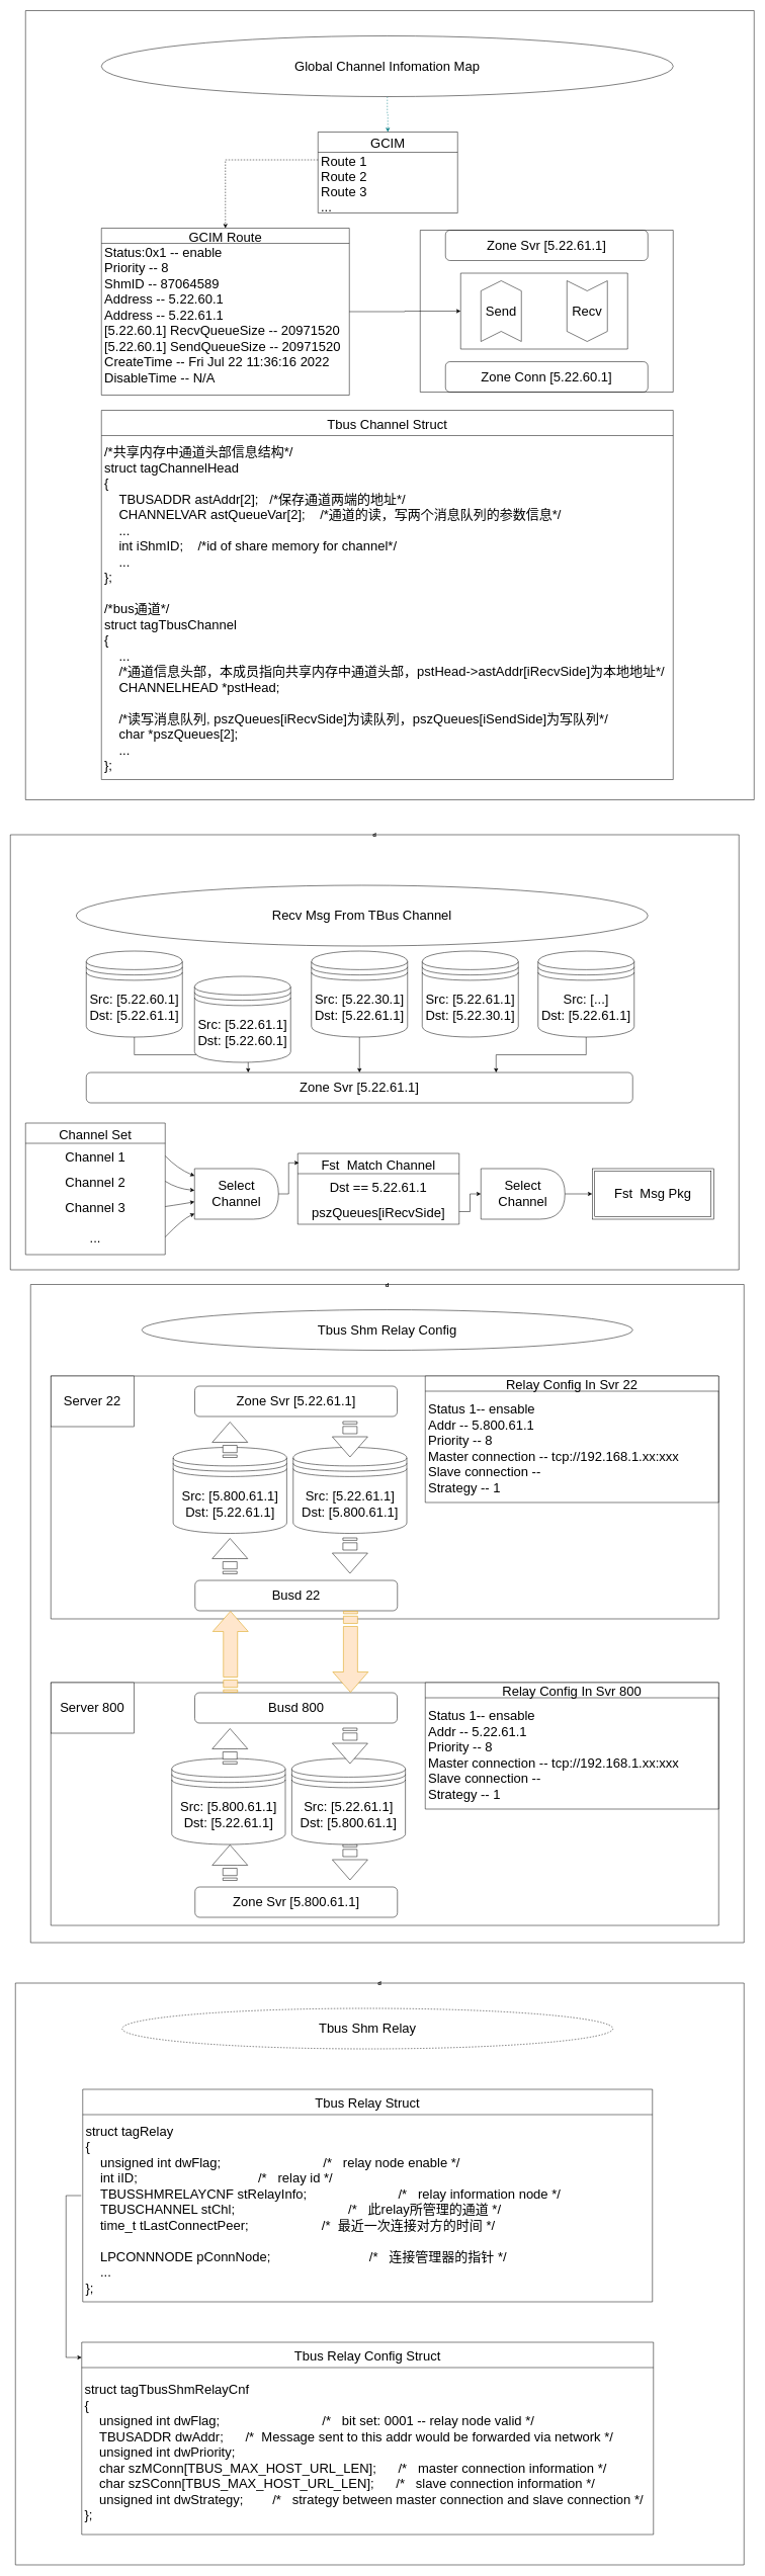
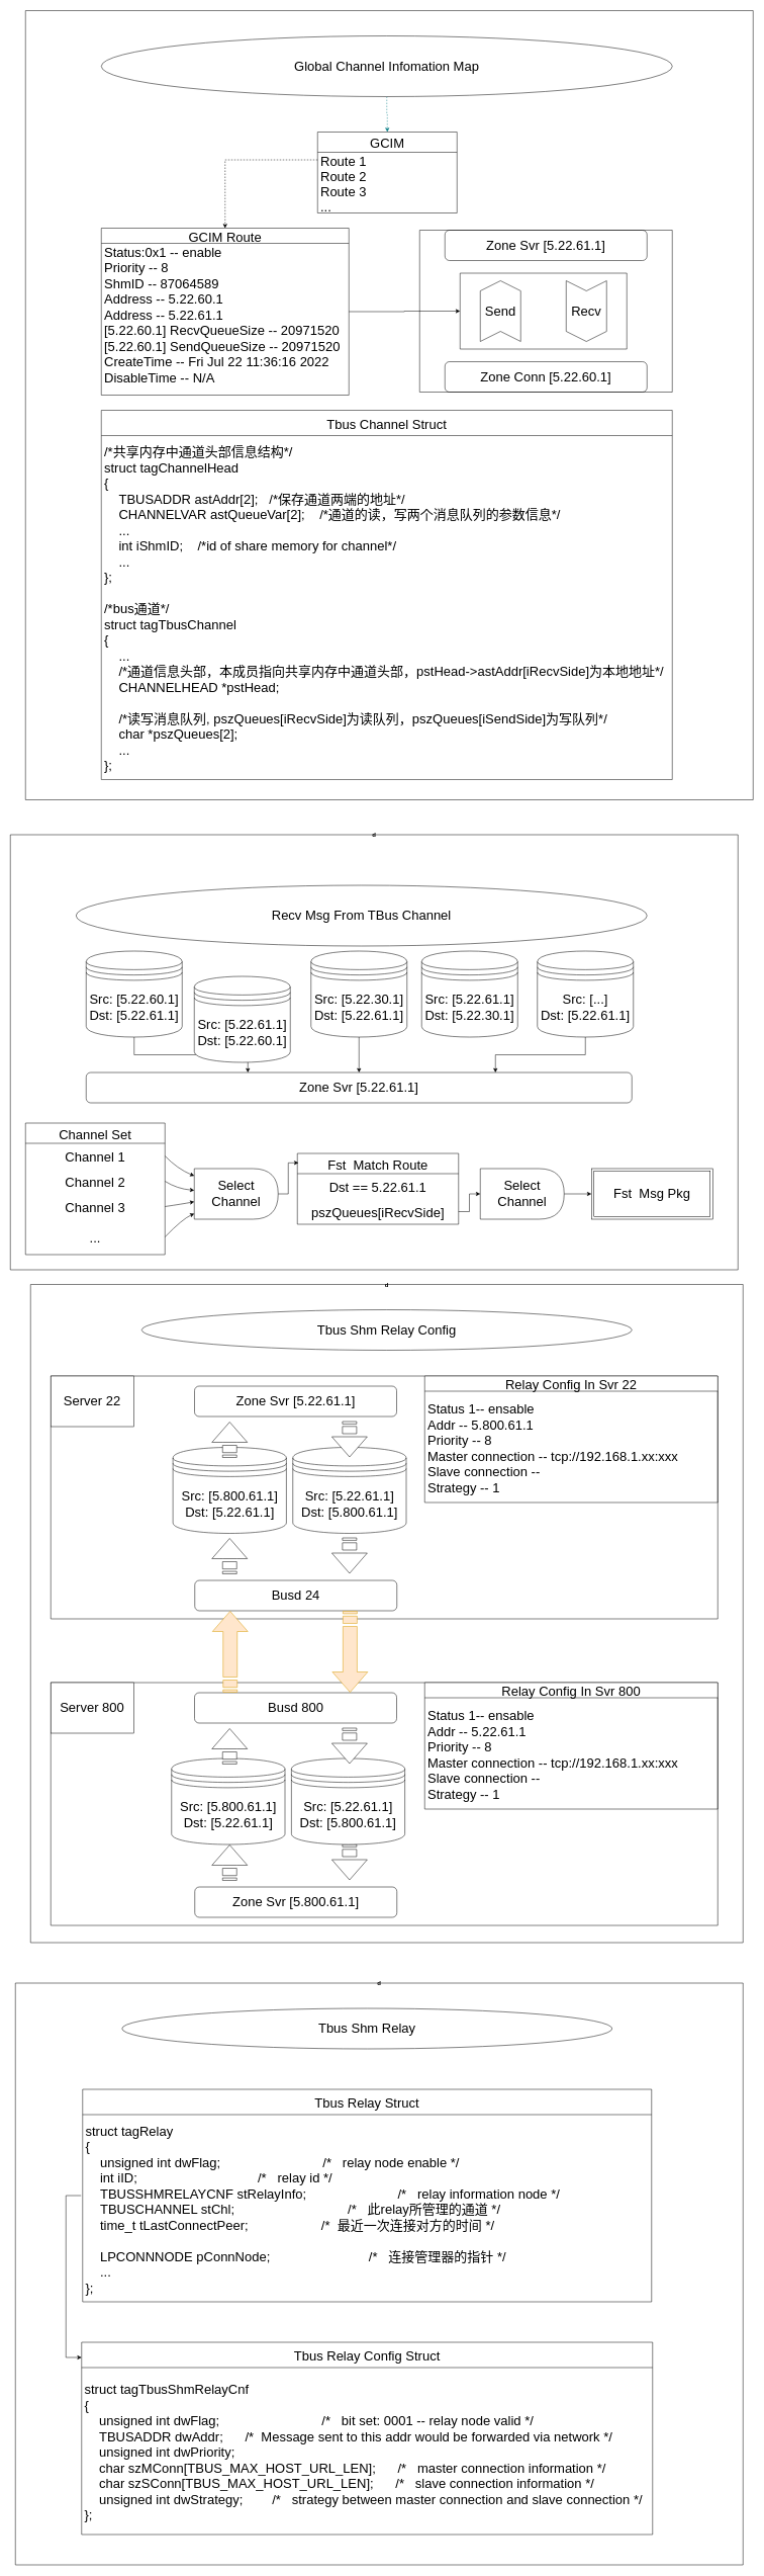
- <mxCell id="29" value="Fst  Match Channel" style="swimlane;fontStyle=0;childLayout=stackLayout;horizontal=1;startSize=40;horizontalStack=0;resizeParent=1;resizeParentMax=0;resizeLast=0;collapsible=1;marginBottom=0;fontSize=26;align=center;" parent="22" vertex="1"><mxGeometry x="568" y="630" width="319" height="140" as="geometry" /></mxCell>
+ <mxCell id="29" value="Fst  Match Route" style="swimlane;fontStyle=0;childLayout=stackLayout;horizontal=1;startSize=40;horizontalStack=0;resizeParent=1;resizeParentMax=0;resizeLast=0;collapsible=1;marginBottom=0;fontSize=26;align=center;" parent="22" vertex="1"><mxGeometry x="568" y="630" width="319" height="140" as="geometry" /></mxCell>
- <mxCell id="54" value="Busd 22" style="rounded=1;whiteSpace=wrap;html=1;fontSize=26;" vertex="1" parent="53"><mxGeometry x="285" y="404" width="400" height="60" as="geometry" /></mxCell>
+ <mxCell id="54" value="Busd 24" style="rounded=1;whiteSpace=wrap;html=1;fontSize=26;" vertex="1" parent="53"><mxGeometry x="285" y="404" width="400" height="60" as="geometry" /></mxCell>
- <mxCell id="80" value="Tbus Shm Relay" style="ellipse;whiteSpace=wrap;html=1;fontSize=26;dashed=1;" vertex="1" parent="79"><mxGeometry x="211" y="50" width="970" height="80" as="geometry" /></mxCell>
+ <mxCell id="80" value="Tbus Shm Relay" style="ellipse;whiteSpace=wrap;html=1;fontSize=26;" vertex="1" parent="79"><mxGeometry x="211" y="50" width="970" height="80" as="geometry" /></mxCell>
